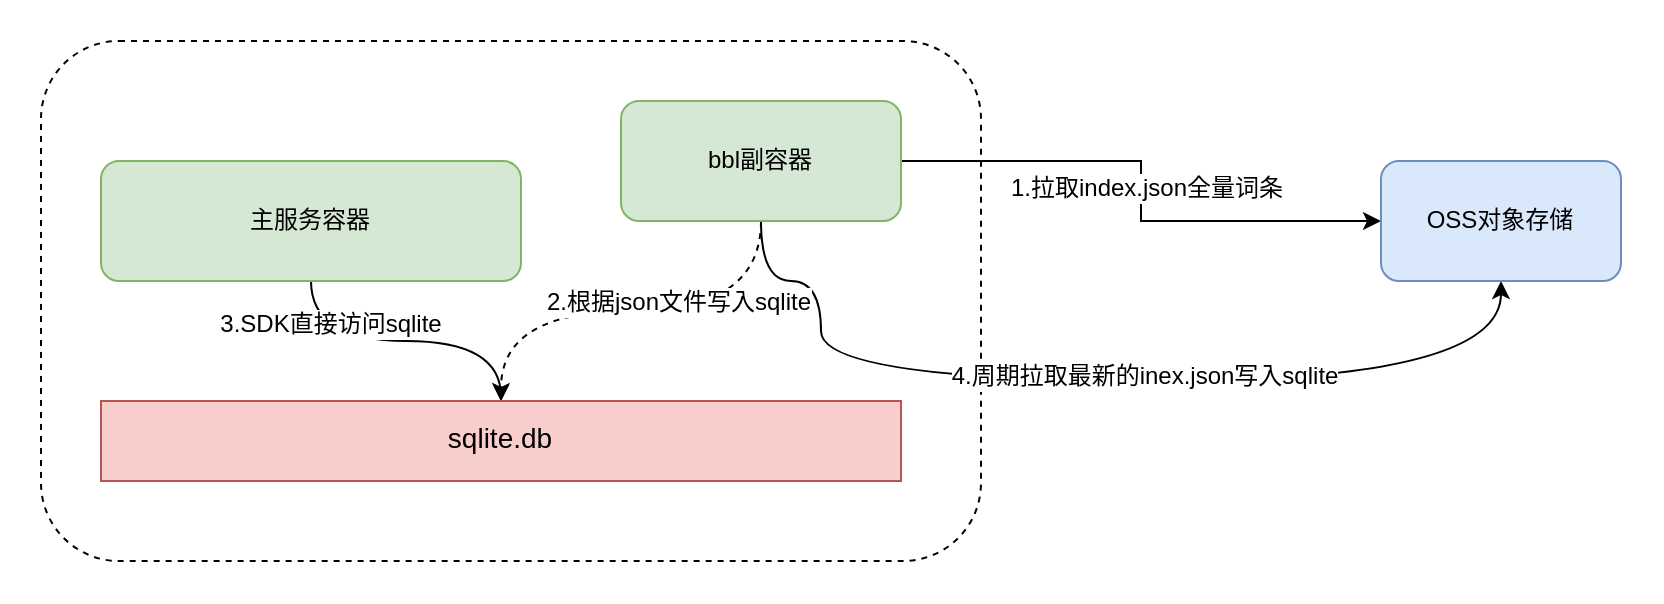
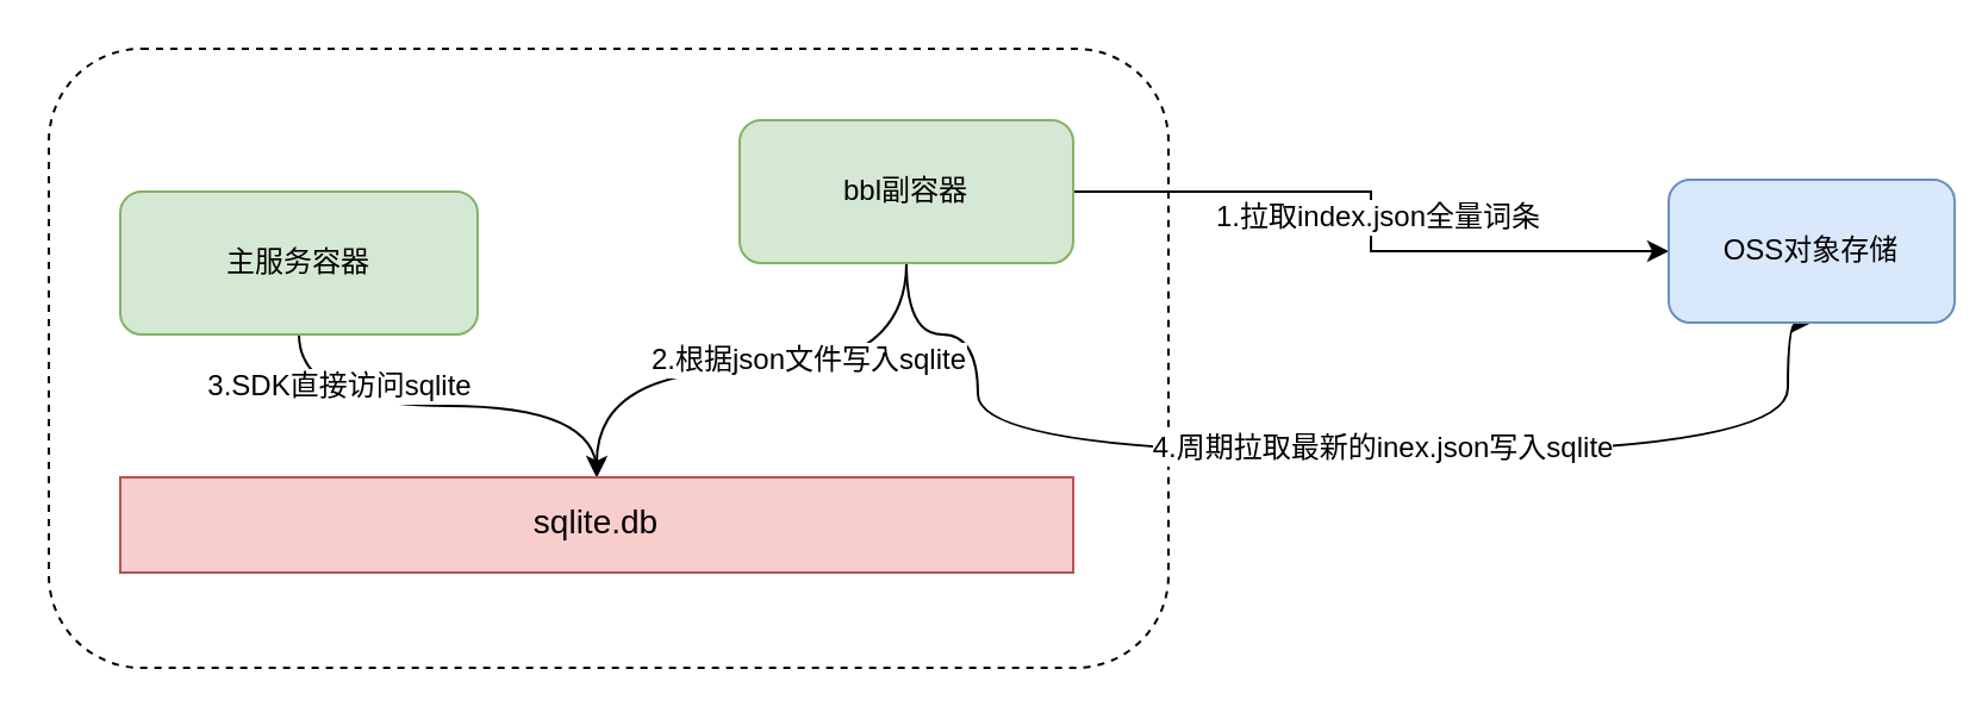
- <mxCell id="5" value="主服务容器" style="rounded=1;whiteSpace=wrap;html=1;fillColor=#d5e8d4;strokeColor=#82b366;" vertex="1" parent="1"><mxGeometry x="50" y="80" width="210" height="60" as="geometry" /></mxCell>
+ <mxCell id="5" value="主服务容器" style="rounded=1;whiteSpace=wrap;html=1;fillColor=#d5e8d4;strokeColor=#82b366;" vertex="1" parent="1"><mxGeometry x="50" y="80" width="150" height="60" as="geometry" /></mxCell>
- <mxCell id="14" value="OSS对象存储" style="rounded=1;whiteSpace=wrap;html=1;fillColor=#dae8fc;strokeColor=#6c8ebf;" vertex="1" parent="1"><mxGeometry x="690" y="80" width="120" height="60" as="geometry" /></mxCell>
+ <mxCell id="14" value="OSS对象存储" style="rounded=1;whiteSpace=wrap;html=1;fillColor=#dae8fc;strokeColor=#6c8ebf;" vertex="1" parent="1"><mxGeometry x="700" y="75" width="120" height="60" as="geometry" /></mxCell>
- <mxCell id="10" style="edgeStyle=orthogonalEdgeStyle;rounded=0;orthogonalLoop=1;jettySize=auto;html=1;exitX=0.5;exitY=1;exitDx=0;exitDy=0;entryX=0.5;entryY=0;entryDx=0;entryDy=0;curved=1;dashed=1;" edge="1" parent="1" source="12" target="13"><mxGeometry relative="1" as="geometry" /></mxCell>
+ <mxCell id="10" style="edgeStyle=orthogonalEdgeStyle;rounded=0;orthogonalLoop=1;jettySize=auto;html=1;exitX=0.5;exitY=1;exitDx=0;exitDy=0;entryX=0.5;entryY=0;entryDx=0;entryDy=0;curved=1;" edge="1" parent="1" source="12" target="13"><mxGeometry relative="1" as="geometry" /></mxCell>
